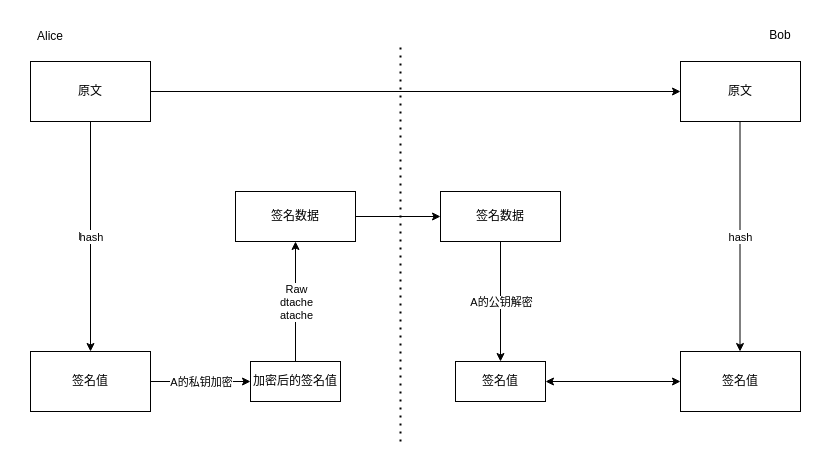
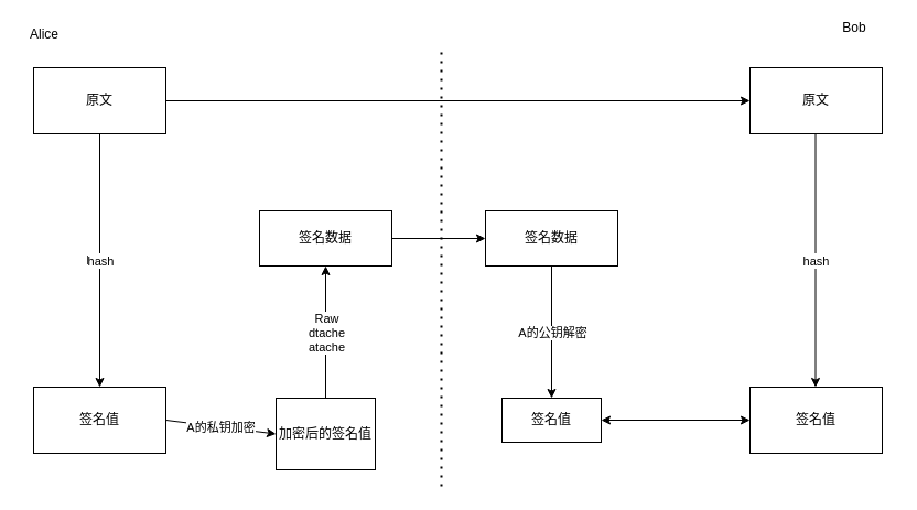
- <mxCell id="25" value="Bob" style="text;html=1;strokeColor=none;fillColor=none;align=center;verticalAlign=middle;whiteSpace=wrap;rounded=0;" vertex="1" parent="1"><mxGeometry x="750" y="20" width="60" height="30" as="geometry" /></mxCell>
+ <mxCell id="25" value="Bob" style="text;html=1;strokeColor=none;fillColor=none;align=center;verticalAlign=middle;whiteSpace=wrap;rounded=0;" vertex="1" parent="1"><mxGeometry x="745" y="10" width="60" height="30" as="geometry" /></mxCell>
- <mxCell id="9" value="Alice" style="text;html=1;strokeColor=none;fillColor=none;align=center;verticalAlign=middle;whiteSpace=wrap;rounded=0;" vertex="1" parent="1"><mxGeometry x="20" y="21" width="60" height="30" as="geometry" /></mxCell>
+ <mxCell id="9" value="Alice" style="text;html=1;strokeColor=none;fillColor=none;align=center;verticalAlign=middle;whiteSpace=wrap;rounded=0;" vertex="1" parent="1"><mxGeometry x="10" y="16" width="60" height="30" as="geometry" /></mxCell>
- <mxCell id="8" value="加密后的签名值" style="rounded=0;whiteSpace=wrap;html=1;" vertex="1" parent="1"><mxGeometry x="250" y="361" width="90" height="40" as="geometry" /></mxCell>
+ <mxCell id="8" value="加密后的签名值" style="rounded=0;whiteSpace=wrap;html=1;" vertex="1" parent="1"><mxGeometry x="250" y="361" width="90" height="65" as="geometry" /></mxCell>
